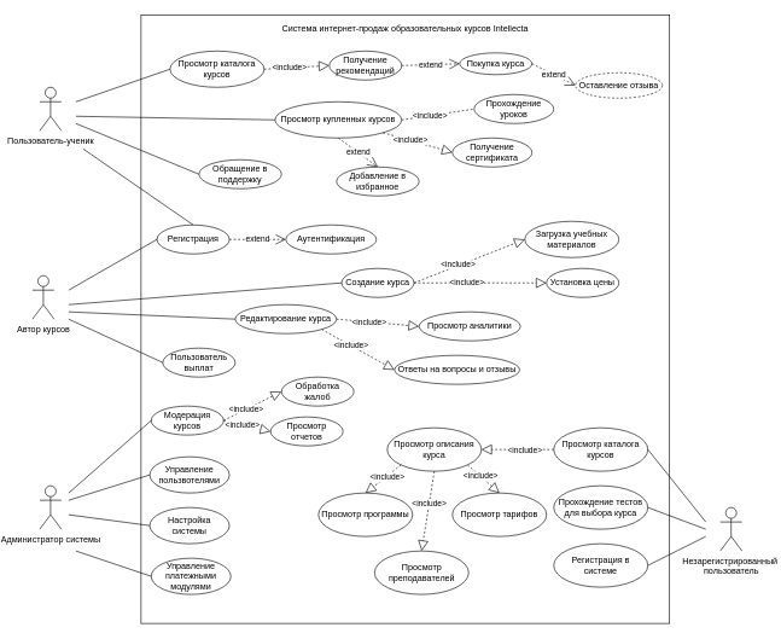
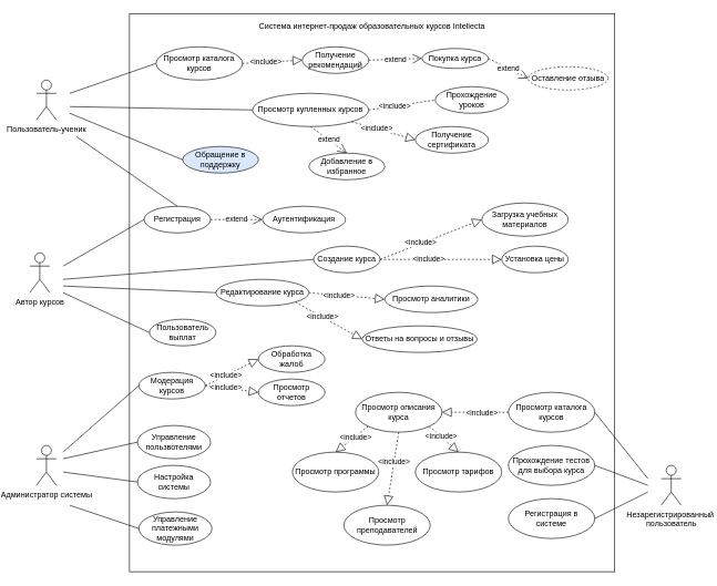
- <mxCell id="20" value="Обращение в поддержку" style="ellipse;whiteSpace=wrap;html=1;" vertex="1" parent="1"><mxGeometry x="250" y="220" width="114" height="40" as="geometry" /></mxCell>
+ <mxCell id="20" value="Обращение в поддержку" style="ellipse;whiteSpace=wrap;html=1;fillColor=#dae8fc;" vertex="1" parent="1"><mxGeometry x="250" y="220" width="114" height="40" as="geometry" /></mxCell>
- <mxCell id="53" value="Просмотр отчетов" style="ellipse;whiteSpace=wrap;html=1;" vertex="1" parent="1"><mxGeometry x="349" y="575" width="100" height="40" as="geometry" /></mxCell>
+ <mxCell id="53" value="Просмотр отчетов" style="ellipse;whiteSpace=wrap;html=1;" vertex="1" parent="1"><mxGeometry x="364" y="570" width="100" height="40" as="geometry" /></mxCell>
- <mxCell id="54" value="Управление пользвотелями" style="ellipse;whiteSpace=wrap;html=1;" vertex="1" parent="1"><mxGeometry x="182" y="630" width="110" height="50" as="geometry" /></mxCell>
+ <mxCell id="54" value="Управление пользвотелями" style="ellipse;whiteSpace=wrap;html=1;" vertex="1" parent="1"><mxGeometry x="182" y="640" width="110" height="50" as="geometry" /></mxCell>
